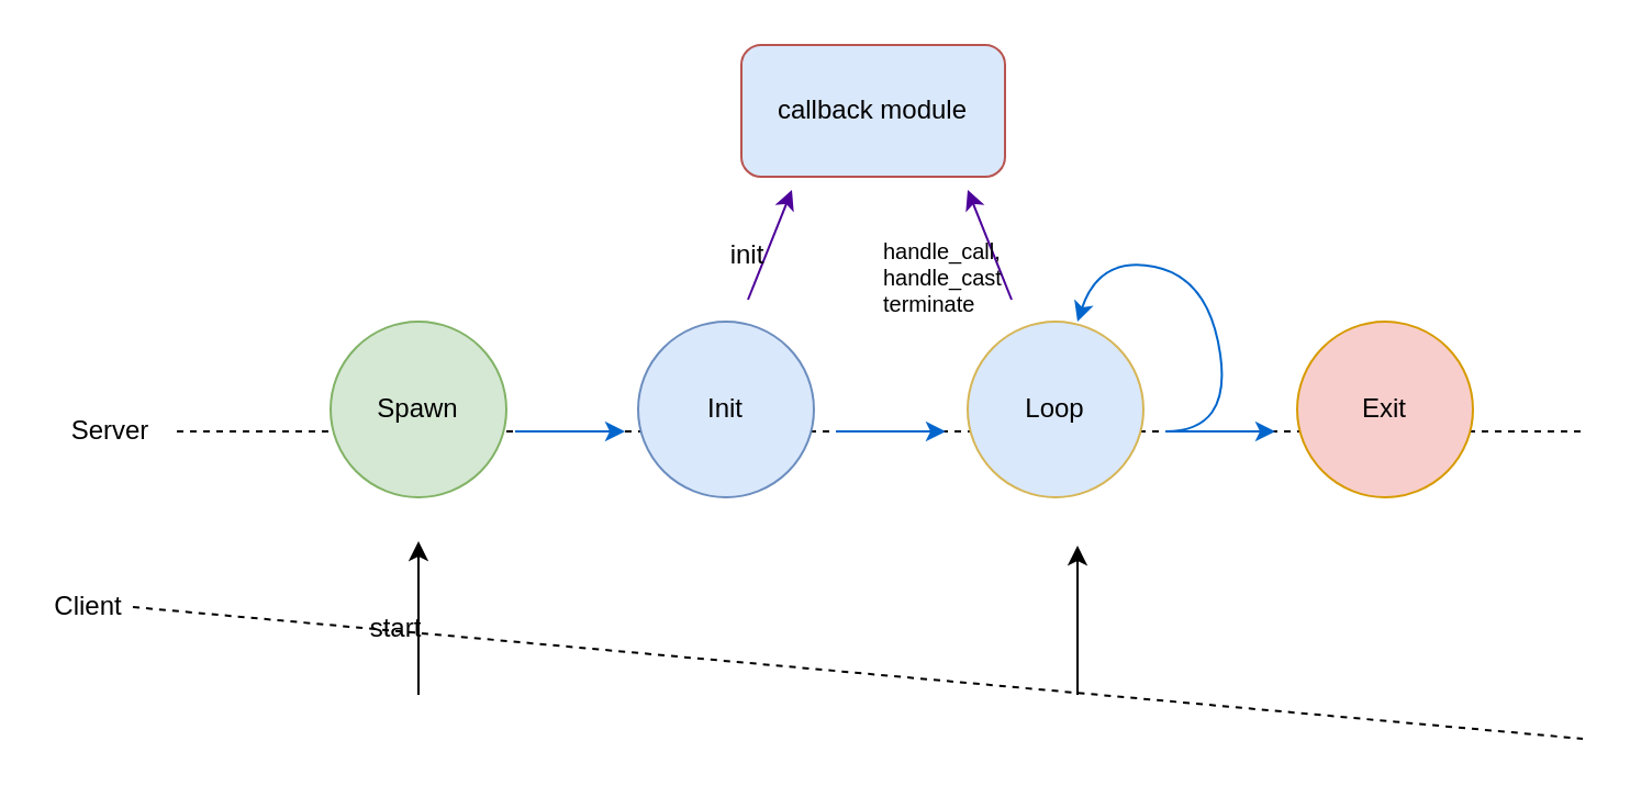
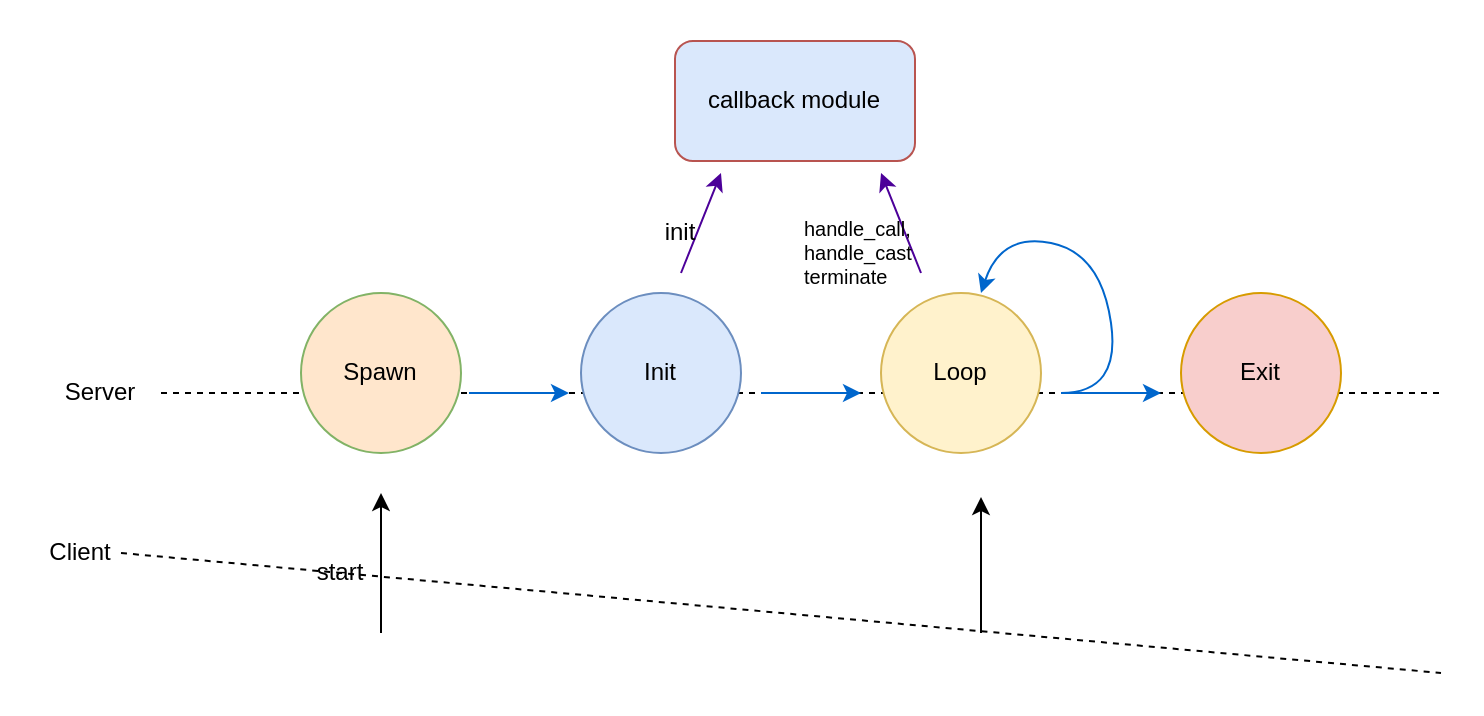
- <mxCell id="3" value="Spawn" style="ellipse;whiteSpace=wrap;html=1;aspect=fixed;fillColor=#d5e8d4;strokeColor=#82b366;" parent="1" vertex="1"><mxGeometry x="150" y="146" width="80" height="80" as="geometry" /></mxCell>
+ <mxCell id="3" value="Spawn" style="ellipse;whiteSpace=wrap;html=1;aspect=fixed;fillColor=#ffe6cc;strokeColor=#82b366;" parent="1" vertex="1"><mxGeometry x="150" y="146" width="80" height="80" as="geometry" /></mxCell>
- <mxCell id="6" value="Loop" style="ellipse;whiteSpace=wrap;html=1;aspect=fixed;fillColor=#dae8fc;strokeColor=#d6b656;" parent="1" vertex="1"><mxGeometry x="440" y="146" width="80" height="80" as="geometry" /></mxCell>
+ <mxCell id="6" value="Loop" style="ellipse;whiteSpace=wrap;html=1;aspect=fixed;fillColor=#fff2cc;strokeColor=#d6b656;" parent="1" vertex="1"><mxGeometry x="440" y="146" width="80" height="80" as="geometry" /></mxCell>
- <mxCell id="15" value="start" style="text;html=1;strokeColor=none;fillColor=none;align=center;verticalAlign=middle;whiteSpace=wrap;rounded=0;" vertex="1" parent="1"><mxGeometry x="160" y="276" width="40" height="20" as="geometry" /></mxCell>
+ <mxCell id="15" value="start" style="text;html=1;strokeColor=none;fillColor=none;align=center;verticalAlign=middle;whiteSpace=wrap;rounded=0;" vertex="1" parent="1"><mxGeometry x="150" y="276" width="40" height="20" as="geometry" /></mxCell>
